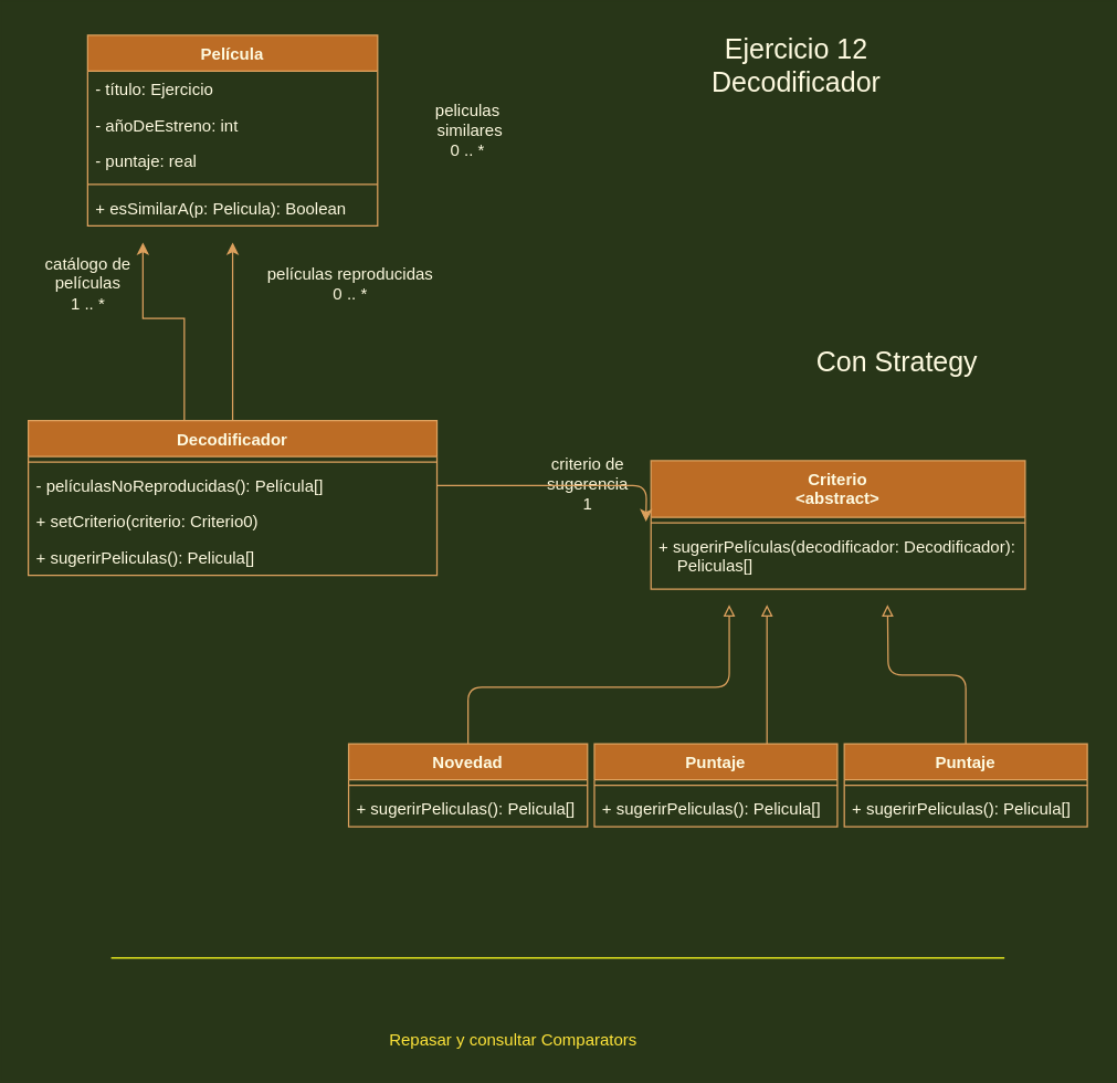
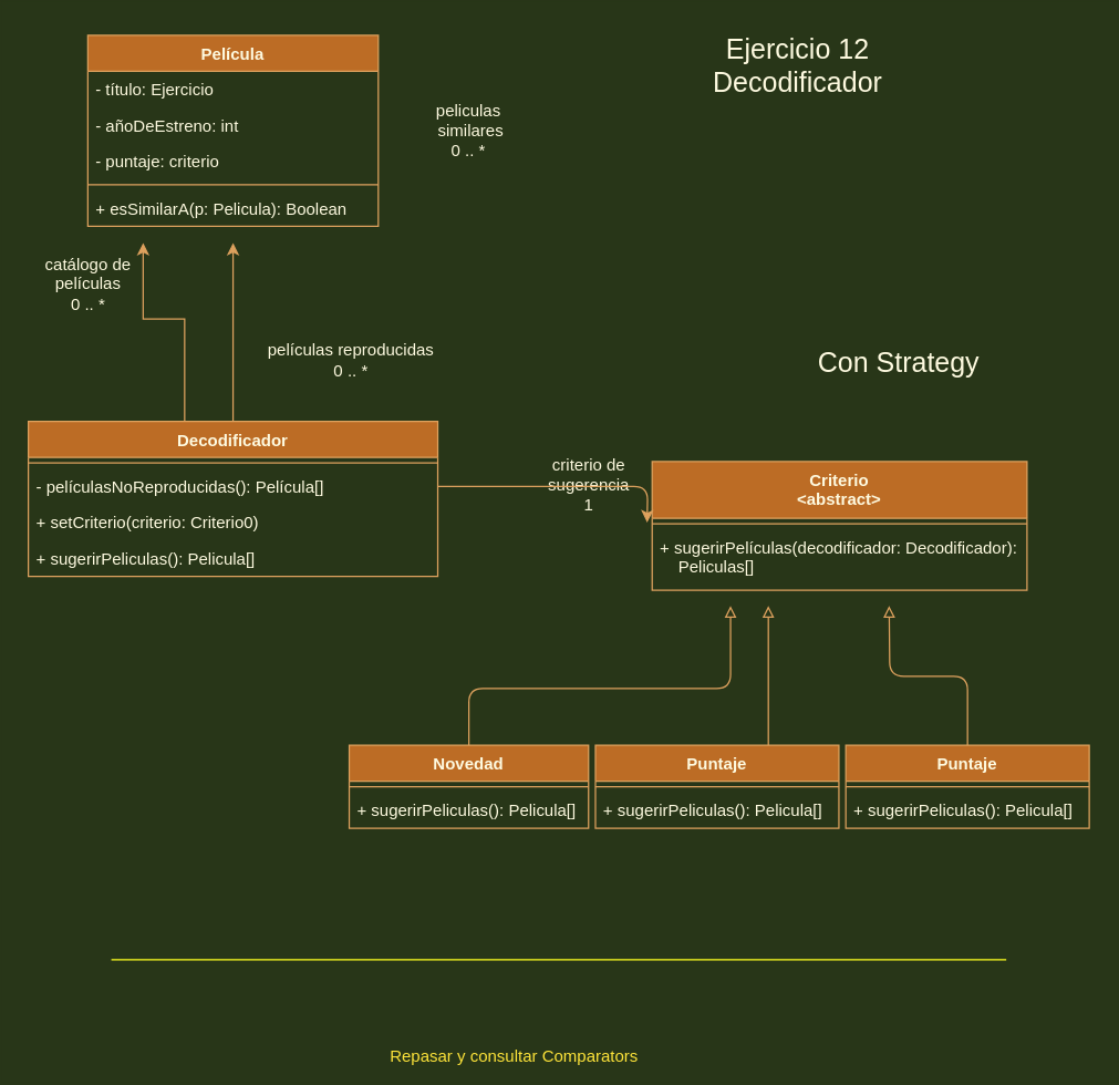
- <mxCell id="5" value="- puntaje: real" style="text;strokeColor=none;fillColor=none;align=left;verticalAlign=top;spacingLeft=4;spacingRight=4;overflow=hidden;rotatable=0;points=[[0,0.5],[1,0.5]];portConstraint=eastwest;fontColor=#FEFAE0;" vertex="1" parent="2"><mxGeometry y="78" width="210" height="26" as="geometry" /></mxCell>
+ <mxCell id="5" value="- puntaje: criterio" style="text;strokeColor=none;fillColor=none;align=left;verticalAlign=top;spacingLeft=4;spacingRight=4;overflow=hidden;rotatable=0;points=[[0,0.5],[1,0.5]];portConstraint=eastwest;fontColor=#FEFAE0;" vertex="1" parent="2"><mxGeometry y="78" width="210" height="26" as="geometry" /></mxCell>
- <mxCell id="17" value="catálogo de&lt;br&gt;películas&lt;br&gt;1 .. *" style="text;html=1;align=center;verticalAlign=middle;resizable=0;points=[];autosize=1;strokeColor=none;fillColor=none;fontColor=#FEFAE0;" vertex="1" parent="1"><mxGeometry x="23" y="180" width="80" height="50" as="geometry" /></mxCell>
+ <mxCell id="17" value="catálogo de&lt;br&gt;películas&lt;br&gt;0 .. *" style="text;html=1;align=center;verticalAlign=middle;resizable=0;points=[];autosize=1;strokeColor=none;fillColor=none;fontColor=#FEFAE0;" vertex="1" parent="1"><mxGeometry x="23" y="180" width="80" height="50" as="geometry" /></mxCell>
- <mxCell id="16" value="películas reproducidas&lt;br&gt;0 .. *" style="text;html=1;align=center;verticalAlign=middle;resizable=0;points=[];autosize=1;strokeColor=none;fillColor=none;fontColor=#FEFAE0;" vertex="1" parent="1"><mxGeometry x="183" y="190" width="140" height="30" as="geometry" /></mxCell>
+ <mxCell id="16" value="películas reproducidas&lt;br&gt;0 .. *" style="text;html=1;align=center;verticalAlign=middle;resizable=0;points=[];autosize=1;strokeColor=none;fillColor=none;fontColor=#FEFAE0;" vertex="1" parent="1"><mxGeometry x="183" y="245" width="140" height="30" as="geometry" /></mxCell>
- <mxCell id="38" value="Repasar y consultar Comparators" style="text;html=1;align=center;verticalAlign=middle;resizable=0;points=[];autosize=1;strokeColor=none;fillColor=none;fontColor=#FEE43A;" vertex="1" parent="1"><mxGeometry x="276" y="744" width="189" height="18" as="geometry" /></mxCell>
+ <mxCell id="38" value="Repasar y consultar Comparators" style="text;html=1;align=center;verticalAlign=middle;resizable=0;points=[];autosize=1;strokeColor=none;fillColor=none;fontColor=#FEE43A;" vertex="1" parent="1"><mxGeometry x="276" y="754" width="189" height="18" as="geometry" /></mxCell>
